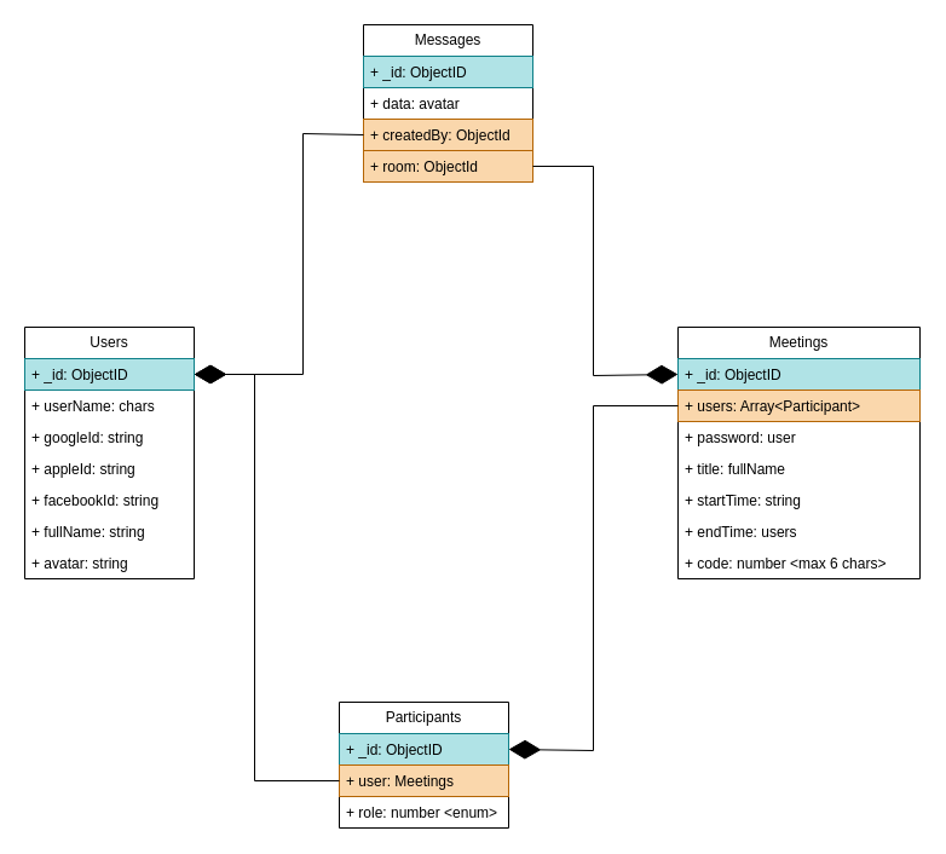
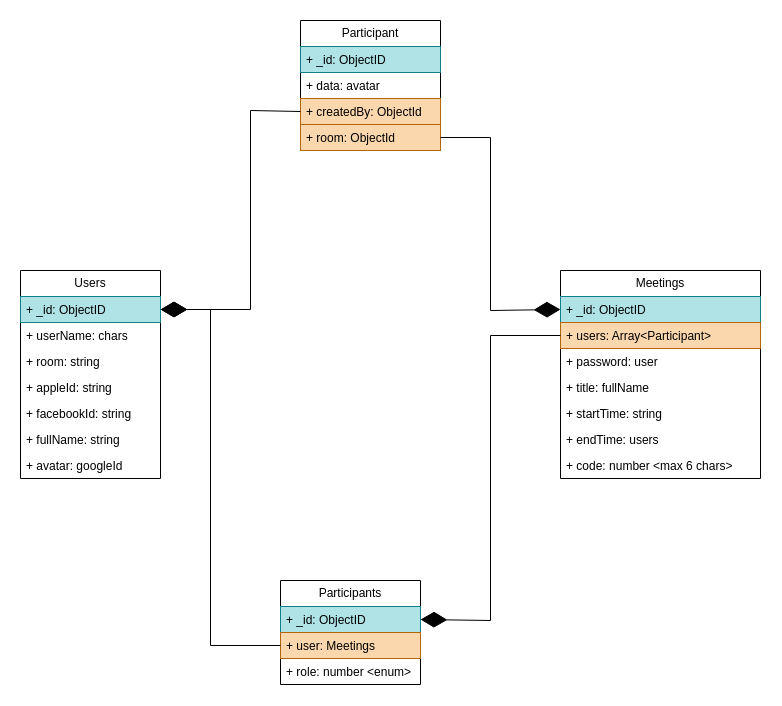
- <mxCell id="24" value="Messages" style="swimlane;fontStyle=0;childLayout=stackLayout;horizontal=1;startSize=26;fillColor=none;horizontalStack=0;resizeParent=1;resizeParentMax=0;resizeLast=0;collapsible=1;marginBottom=0;whiteSpace=wrap;html=1;" vertex="1" parent="1"><mxGeometry x="300" y="20" width="140" height="130" as="geometry" /></mxCell>
+ <mxCell id="24" value="Participant" style="swimlane;fontStyle=0;childLayout=stackLayout;horizontal=1;startSize=26;fillColor=none;horizontalStack=0;resizeParent=1;resizeParentMax=0;resizeLast=0;collapsible=1;marginBottom=0;whiteSpace=wrap;html=1;" vertex="1" parent="1"><mxGeometry x="300" y="20" width="140" height="130" as="geometry" /></mxCell>
- <mxCell id="5" value="+ googleId: string" style="text;strokeColor=none;fillColor=none;align=left;verticalAlign=top;spacingLeft=4;spacingRight=4;overflow=hidden;rotatable=0;points=[[0,0.5],[1,0.5]];portConstraint=eastwest;whiteSpace=wrap;html=1;" vertex="1" parent="2"><mxGeometry y="78" width="140" height="26" as="geometry" /></mxCell>
+ <mxCell id="5" value="+ room: string" style="text;strokeColor=none;fillColor=none;align=left;verticalAlign=top;spacingLeft=4;spacingRight=4;overflow=hidden;rotatable=0;points=[[0,0.5],[1,0.5]];portConstraint=eastwest;whiteSpace=wrap;html=1;" vertex="1" parent="2"><mxGeometry y="78" width="140" height="26" as="geometry" /></mxCell>
- <mxCell id="9" value="+ avatar: string" style="text;strokeColor=none;fillColor=none;align=left;verticalAlign=top;spacingLeft=4;spacingRight=4;overflow=hidden;rotatable=0;points=[[0,0.5],[1,0.5]];portConstraint=eastwest;whiteSpace=wrap;html=1;" vertex="1" parent="2"><mxGeometry y="182" width="140" height="26" as="geometry" /></mxCell>
+ <mxCell id="9" value="+ avatar: googleId" style="text;strokeColor=none;fillColor=none;align=left;verticalAlign=top;spacingLeft=4;spacingRight=4;overflow=hidden;rotatable=0;points=[[0,0.5],[1,0.5]];portConstraint=eastwest;whiteSpace=wrap;html=1;" vertex="1" parent="2"><mxGeometry y="182" width="140" height="26" as="geometry" /></mxCell>
